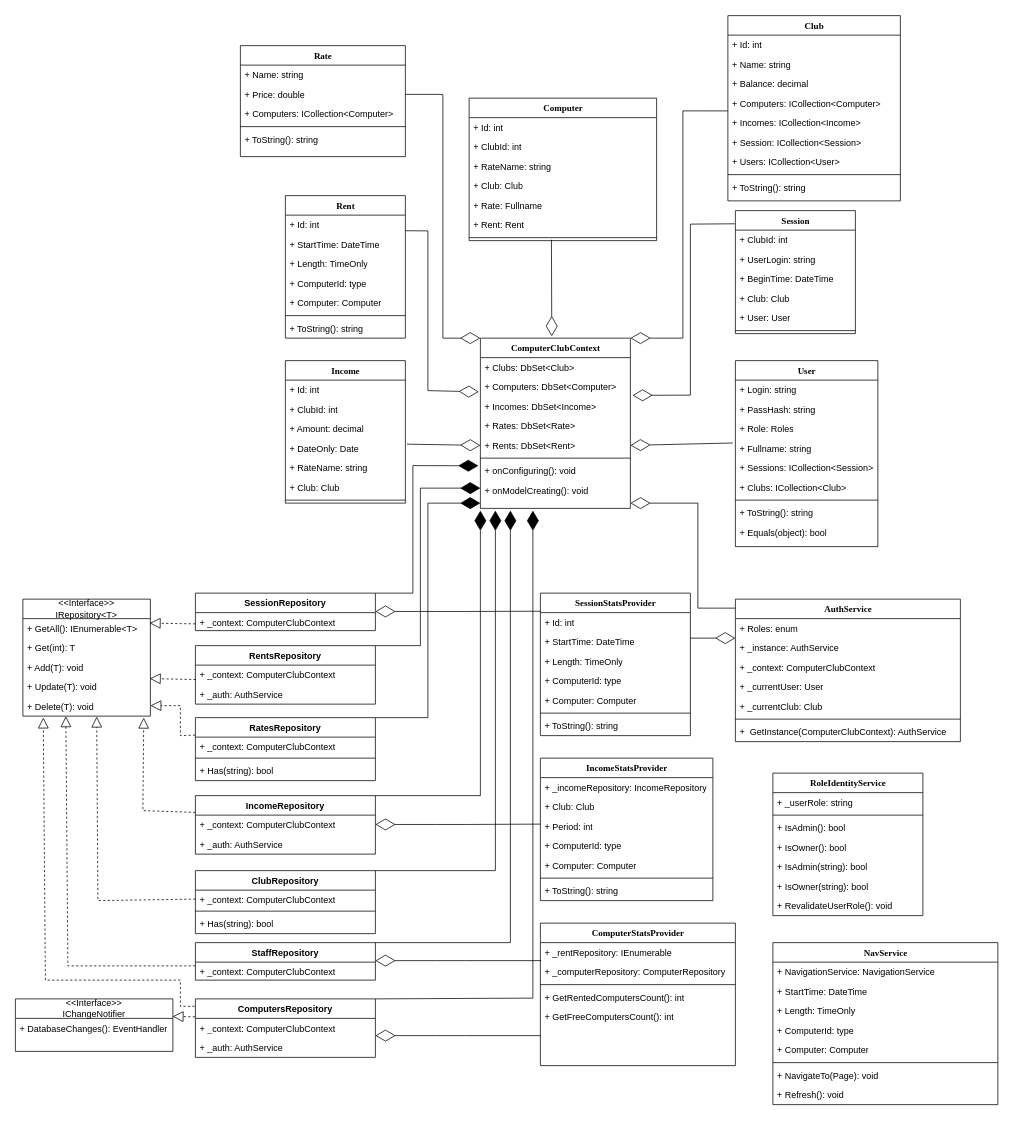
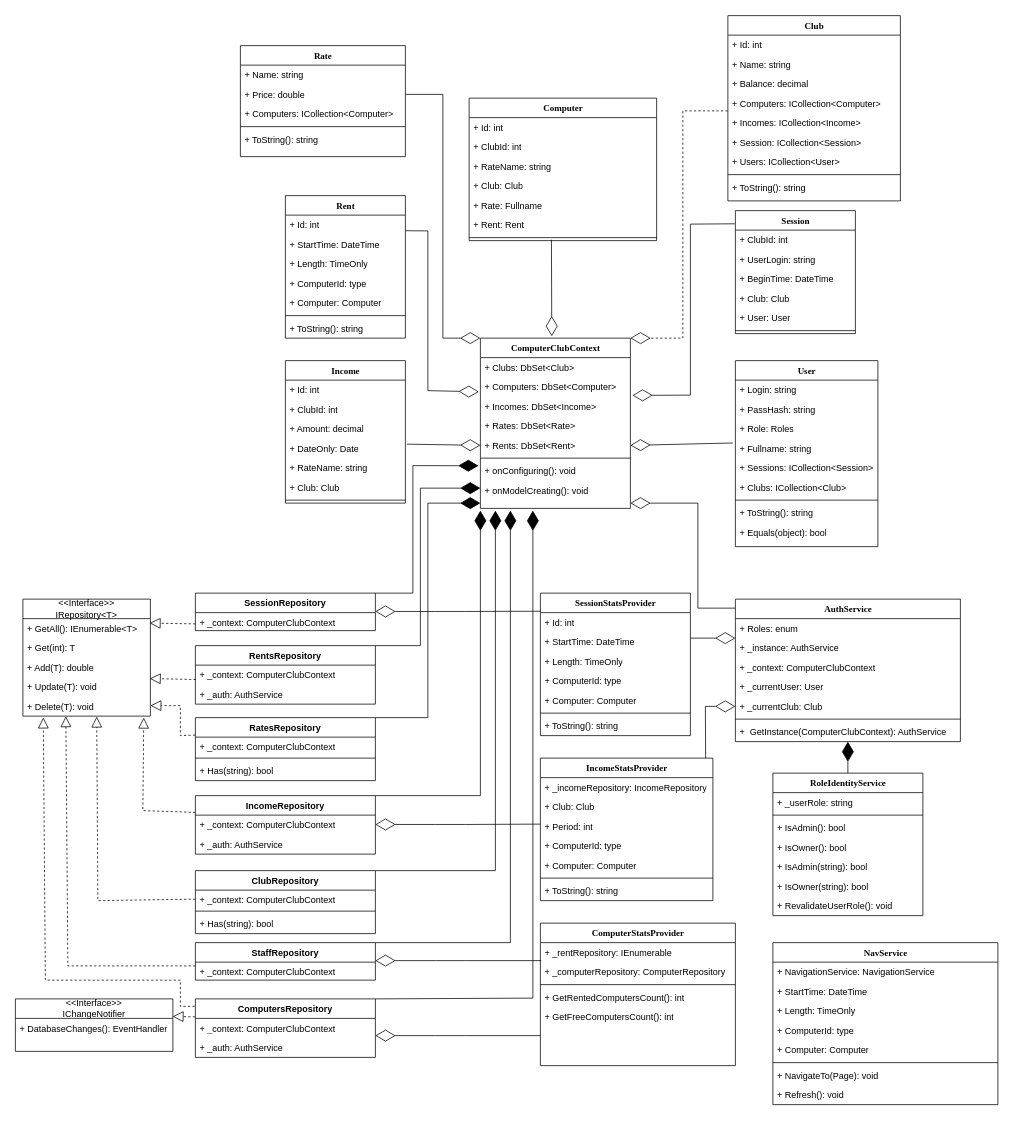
- <mxCell id="71" value="" style="endArrow=diamondThin;endFill=0;endSize=24;html=1;rounded=0;entryX=1;entryY=0;entryDx=0;entryDy=0;exitX=-0.001;exitY=-0.114;exitDx=0;exitDy=0;exitPerimeter=0;" parent="1" source="16" target="2" edge="1"><mxGeometry width="160" relative="1" as="geometry"><mxPoint x="790" y="481.5" as="sourcePoint" /><mxPoint x="980" y="268.5" as="targetPoint" /><Array as="points"><mxPoint x="910" y="147" /><mxPoint x="910" y="450" /></Array></mxGeometry></mxCell>
+ <mxCell id="71" value="" style="endArrow=diamondThin;endFill=0;endSize=24;html=1;rounded=0;entryX=1;entryY=0;entryDx=0;entryDy=0;exitX=-0.001;exitY=-0.114;exitDx=0;exitDy=0;exitPerimeter=0;dashed=1;" parent="1" source="16" target="2" edge="1"><mxGeometry width="160" relative="1" as="geometry"><mxPoint x="790" y="481.5" as="sourcePoint" /><mxPoint x="980" y="268.5" as="targetPoint" /><Array as="points"><mxPoint x="910" y="147" /><mxPoint x="910" y="450" /></Array></mxGeometry></mxCell>
- <mxCell id="125" value="+ Add(T): void" style="text;strokeColor=none;fillColor=none;align=left;verticalAlign=top;spacingLeft=4;spacingRight=4;overflow=hidden;rotatable=0;points=[[0,0.5],[1,0.5]];portConstraint=eastwest;whiteSpace=wrap;html=1;" parent="122" vertex="1"><mxGeometry y="78" width="170" height="26" as="geometry" /></mxCell>
+ <mxCell id="125" value="+ Add(T): double" style="text;strokeColor=none;fillColor=none;align=left;verticalAlign=top;spacingLeft=4;spacingRight=4;overflow=hidden;rotatable=0;points=[[0,0.5],[1,0.5]];portConstraint=eastwest;whiteSpace=wrap;html=1;" parent="122" vertex="1"><mxGeometry y="78" width="170" height="26" as="geometry" /></mxCell>
+ <mxCell id="161" value="" style="endArrow=diamondThin;endFill=0;endSize=24;html=1;rounded=0;exitX=0.958;exitY=-0.001;exitDx=0;exitDy=0;entryX=0;entryY=0.5;entryDx=0;entryDy=0;exitPerimeter=0;" parent="1" source="83" target="119" edge="1"><mxGeometry width="160" relative="1" as="geometry"><mxPoint x="850" y="1030" as="sourcePoint" /><mxPoint x="980" y="1030" as="targetPoint" /><Array as="points"><mxPoint x="940" y="941" /></Array></mxGeometry></mxCell>
+ <mxCell id="162" value="" style="endArrow=diamondThin;endFill=1;endSize=24;html=1;rounded=0;exitX=0.5;exitY=0;exitDx=0;exitDy=0;" parent="1" source="106" target="121" edge="1"><mxGeometry width="160" relative="1" as="geometry"><mxPoint x="1400" y="840" as="sourcePoint" /><mxPoint x="1300" y="840" as="targetPoint" /></mxGeometry></mxCell>
